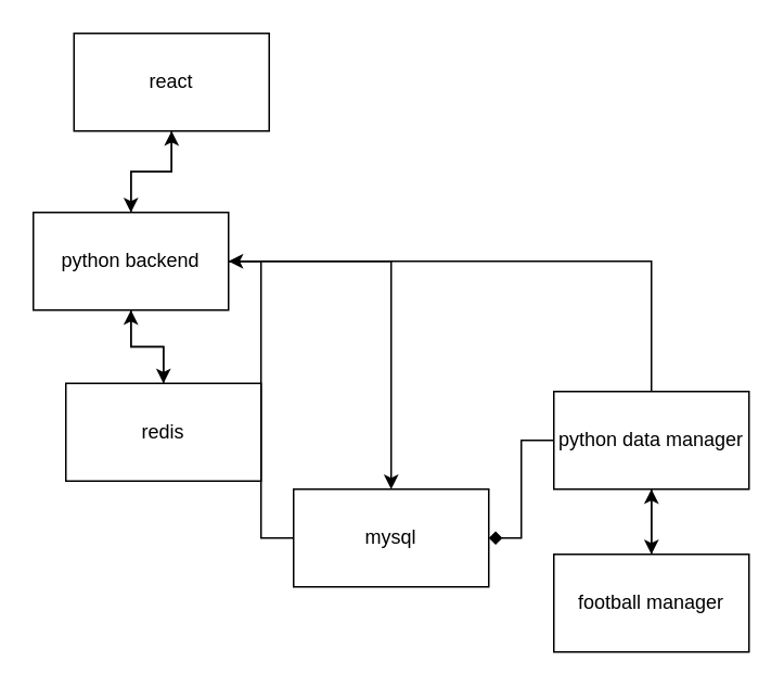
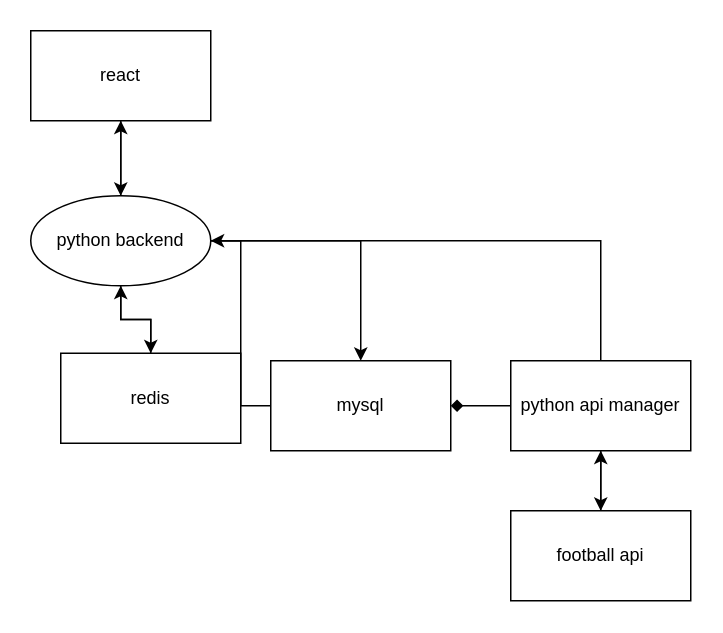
- <mxCell id="10" value="react" style="rounded=0;whiteSpace=wrap;html=1;" vertex="1" parent="1"><mxGeometry x="45" y="20" width="120" height="60" as="geometry" /></mxCell>
+ <mxCell id="10" value="react" style="rounded=0;whiteSpace=wrap;html=1;" vertex="1" parent="1"><mxGeometry x="20" y="20" width="120" height="60" as="geometry" /></mxCell>
- <mxCell id="6" value="python backend" style="rounded=0;whiteSpace=wrap;html=1;" vertex="1" parent="1"><mxGeometry x="20" y="130" width="120" height="60" as="geometry" /></mxCell>
+ <mxCell id="6" value="python backend" style="ellipse;whiteSpace=wrap;html=1;" vertex="1" parent="1"><mxGeometry x="20" y="130" width="120" height="60" as="geometry" /></mxCell>
- <mxCell id="17" value="python data manager" style="rounded=0;whiteSpace=wrap;html=1;" vertex="1" parent="1"><mxGeometry x="340" y="240" width="120" height="60" as="geometry" /></mxCell>
+ <mxCell id="17" value="python api manager" style="rounded=0;whiteSpace=wrap;html=1;" vertex="1" parent="1"><mxGeometry x="340" y="240" width="120" height="60" as="geometry" /></mxCell>
- <mxCell id="12" value="mysql" style="rounded=0;whiteSpace=wrap;html=1;" vertex="1" parent="1"><mxGeometry x="180" y="300" width="120" height="60" as="geometry" /></mxCell>
+ <mxCell id="12" value="mysql" style="rounded=0;whiteSpace=wrap;html=1;" vertex="1" parent="1"><mxGeometry x="180" y="240" width="120" height="60" as="geometry" /></mxCell>
- <mxCell id="14" value="football manager" style="rounded=0;whiteSpace=wrap;html=1;" vertex="1" parent="1"><mxGeometry x="340" y="340" width="120" height="60" as="geometry" /></mxCell>
+ <mxCell id="14" value="football api" style="rounded=0;whiteSpace=wrap;html=1;" vertex="1" parent="1"><mxGeometry x="340" y="340" width="120" height="60" as="geometry" /></mxCell>
